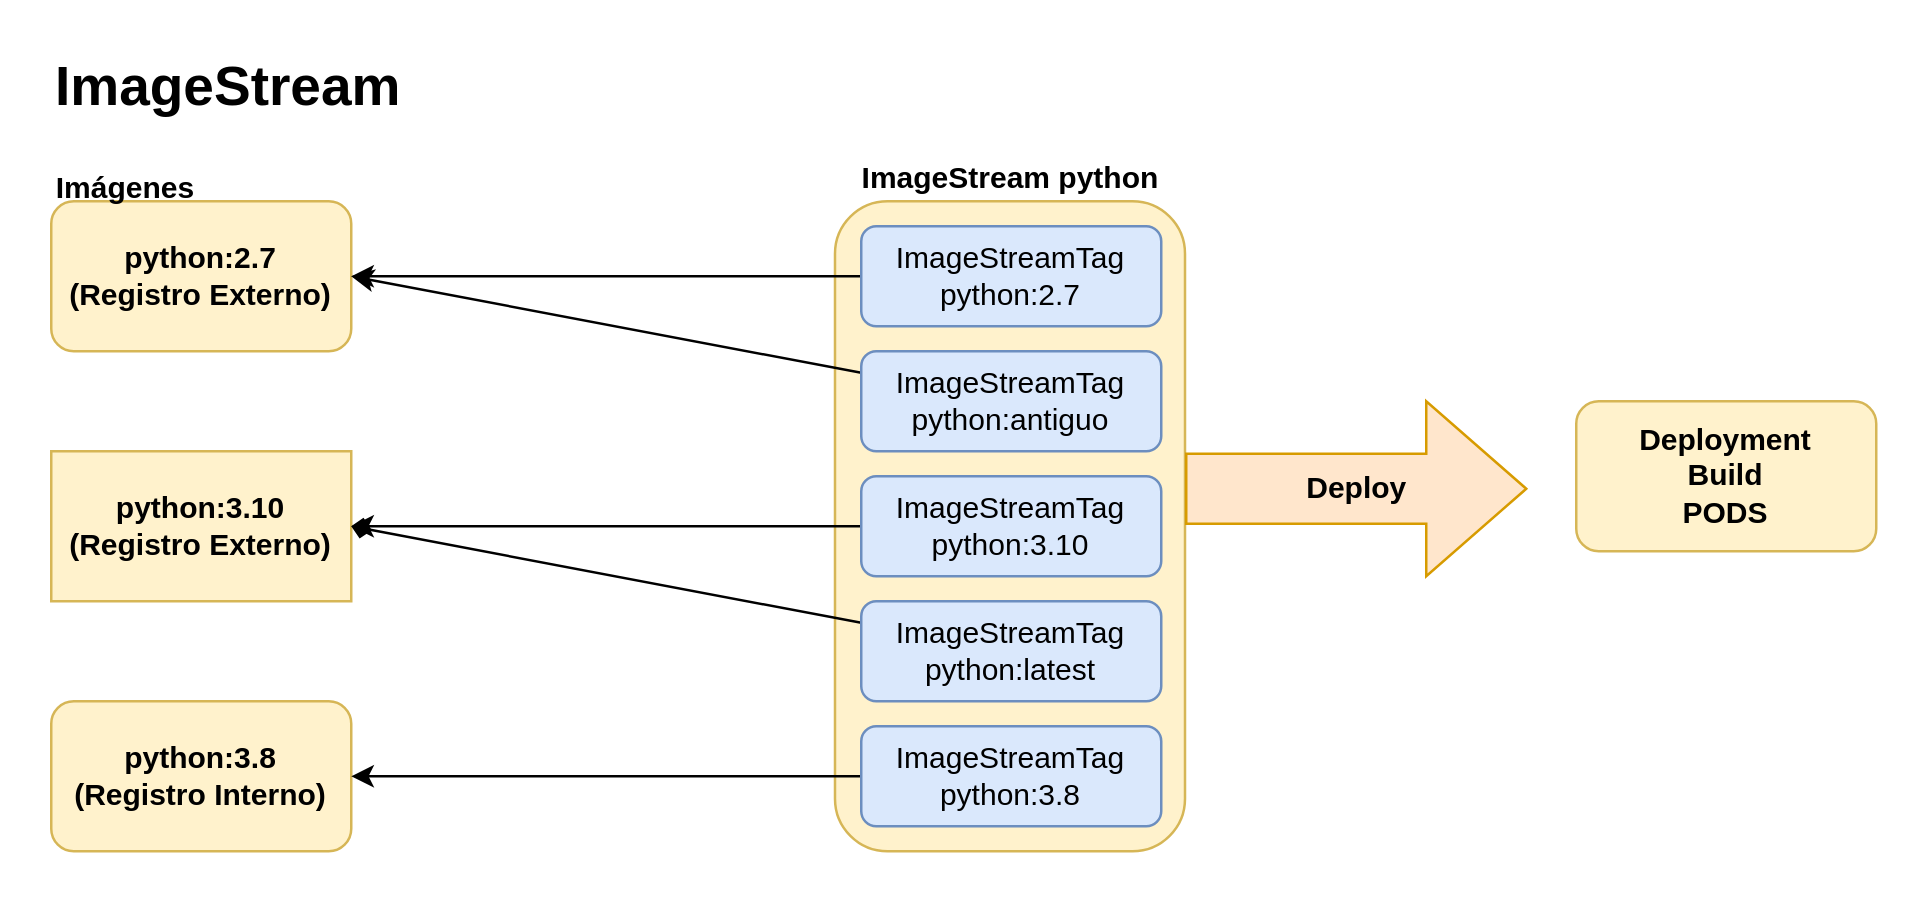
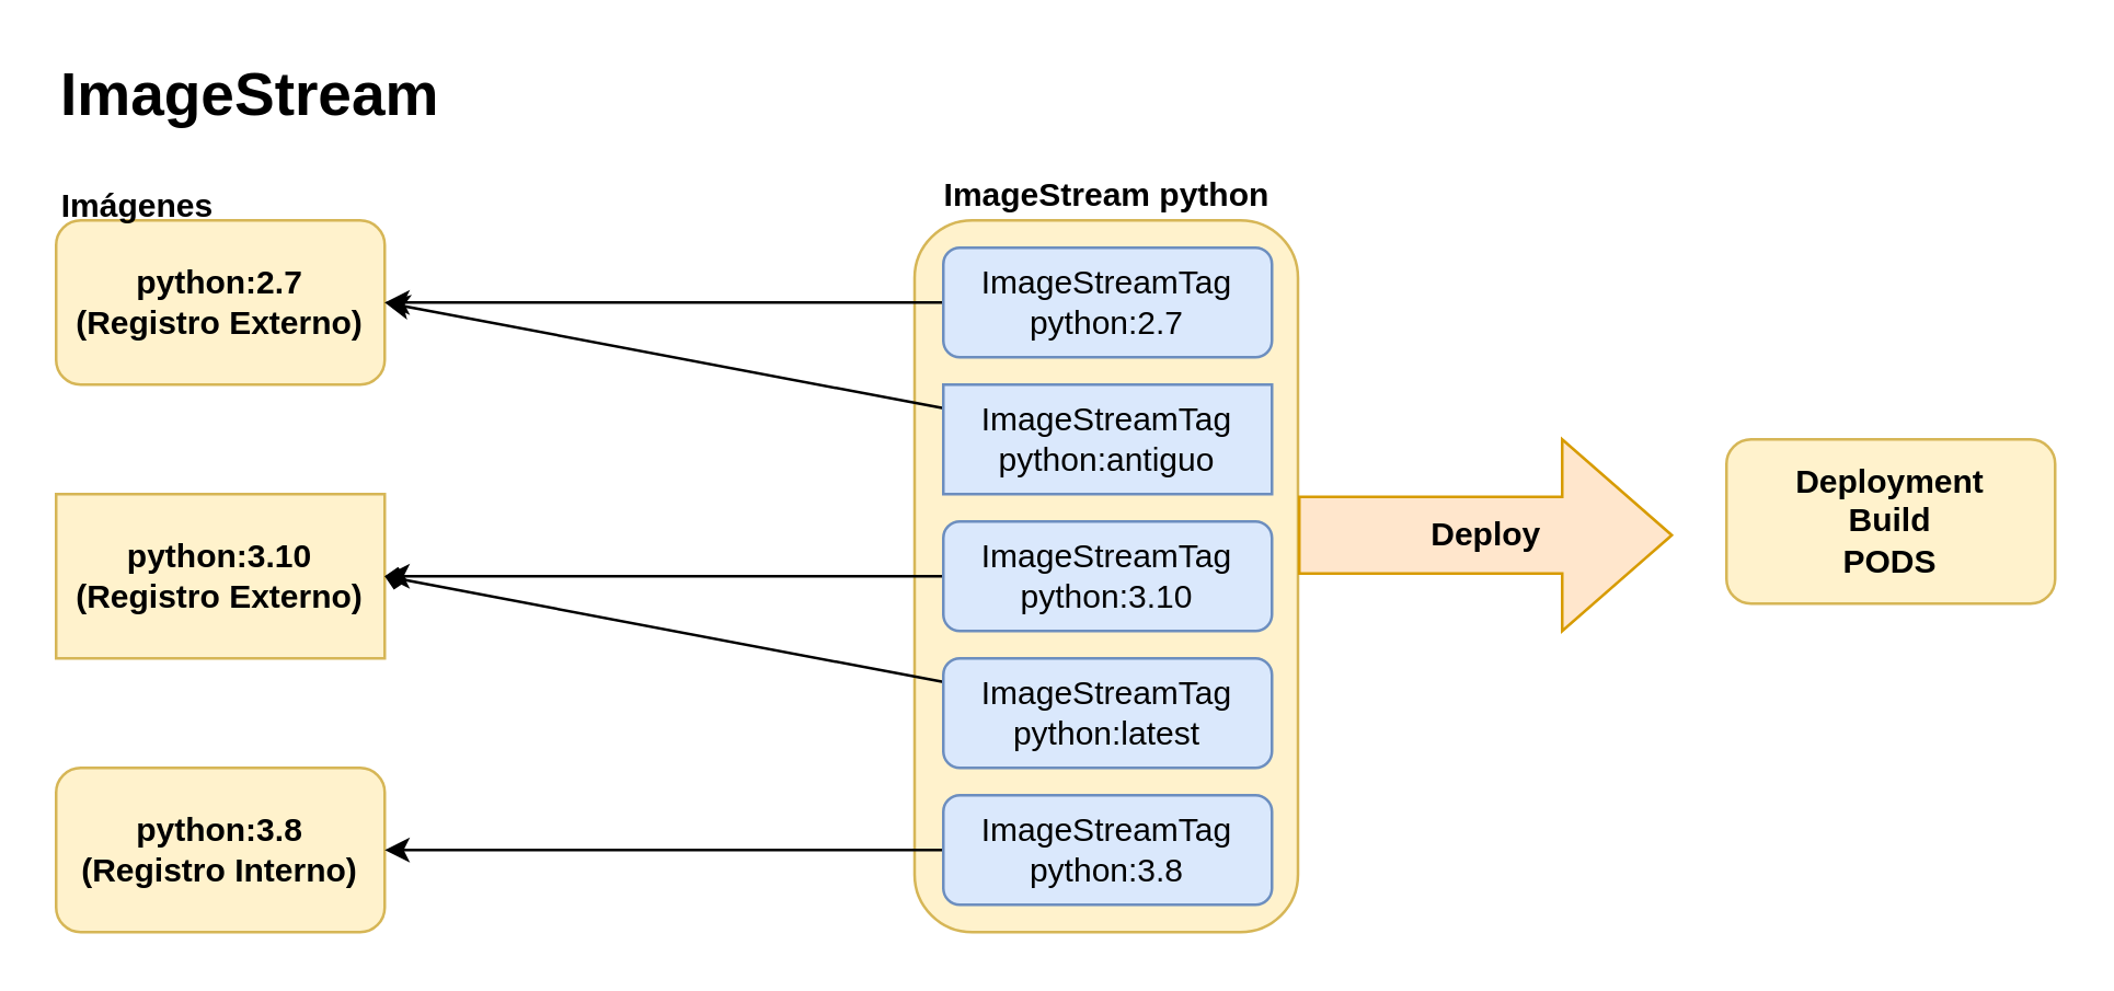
- <mxCell id="12" value="&lt;div&gt;ImageStreamTag&lt;/div&gt;&lt;div&gt;python:antiguo&lt;/div&gt;" style="rounded=1;whiteSpace=wrap;html=1;fillColor=#dae8fc;strokeColor=#6c8ebf;" vertex="1" parent="1"><mxGeometry x="344" y="140" width="120" height="40" as="geometry" /></mxCell>
+ <mxCell id="12" value="&lt;div&gt;ImageStreamTag&lt;/div&gt;&lt;div&gt;python:antiguo&lt;/div&gt;" style="whiteSpace=wrap;html=1;fillColor=#dae8fc;strokeColor=#6c8ebf;rounded=0;" vertex="1" parent="1"><mxGeometry x="344" y="140" width="120" height="40" as="geometry" /></mxCell>
